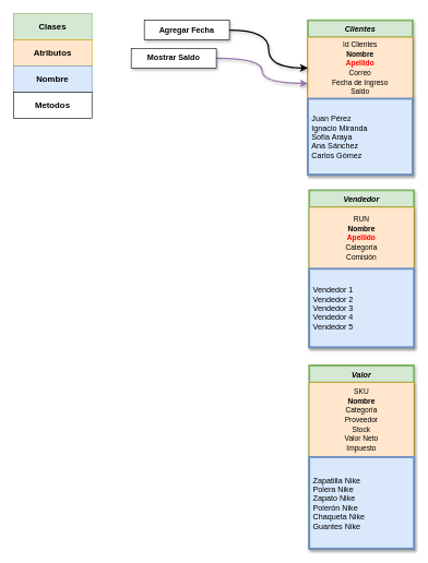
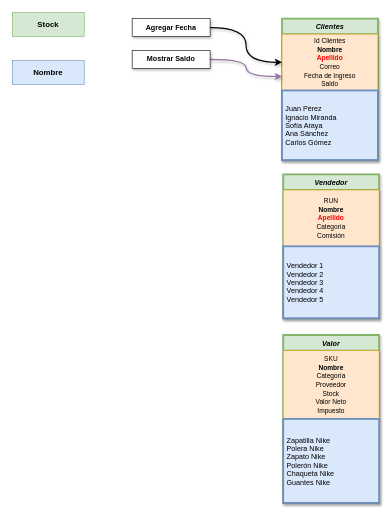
- <mxCell id="15" value="&lt;b&gt;&lt;font style=&quot;font-size: 13px;&quot;&gt;Clases&lt;/font&gt;&lt;/b&gt;" style="rounded=0;whiteSpace=wrap;html=1;fillColor=#d5e8d4;strokeColor=#82b366;" parent="1" vertex="1"><mxGeometry width="120" height="40" as="geometry" x="20" y="20" /></mxCell>
+ <mxCell id="15" value="&lt;b&gt;&lt;font style=&quot;font-size: 13px;&quot;&gt;Stock&lt;/font&gt;&lt;/b&gt;" style="rounded=0;whiteSpace=wrap;html=1;fillColor=#d5e8d4;strokeColor=#82b366;" parent="1" vertex="1"><mxGeometry width="120" height="40" as="geometry" x="20" y="20" /></mxCell>
- <mxCell id="16" value="&lt;b&gt;&lt;font style=&quot;font-size: 13px;&quot;&gt;Atributos&lt;/font&gt;&lt;/b&gt;" style="rounded=0;whiteSpace=wrap;html=1;fillColor=#ffe6cc;strokeColor=#d79b00;" parent="1" vertex="1"><mxGeometry y="60" width="120" height="40" as="geometry" x="20" /></mxCell>
- <mxCell id="14" value="Mostrar Saldo" style="rounded=0;whiteSpace=wrap;html=1;shadow=1;fontStyle=1" parent="1" vertex="1"><mxGeometry x="200" y="73" width="130" height="30" as="geometry" /></mxCell>
+ <mxCell id="14" value="Mostrar Saldo" style="rounded=0;whiteSpace=wrap;html=1;shadow=1;fontStyle=1" parent="1" vertex="1"><mxGeometry x="220" y="83" width="130" height="30" as="geometry" /></mxCell>
- <mxCell id="18" value="&lt;b&gt;&lt;font style=&quot;font-size: 13px;&quot;&gt;Metodos&lt;/font&gt;&lt;/b&gt;" style="rounded=0;whiteSpace=wrap;html=1;" parent="1" vertex="1"><mxGeometry y="140" width="120" height="40" as="geometry" x="20" /></mxCell>
